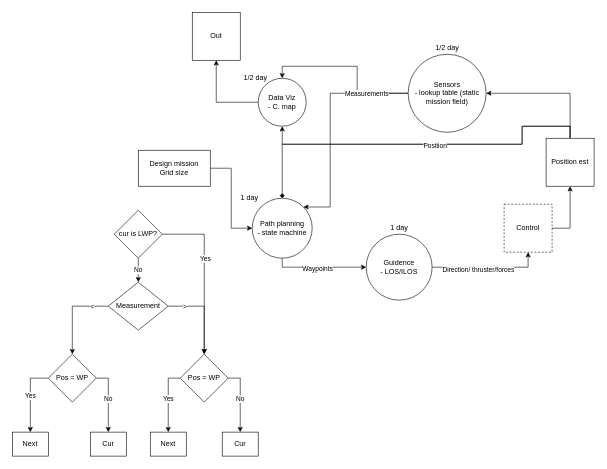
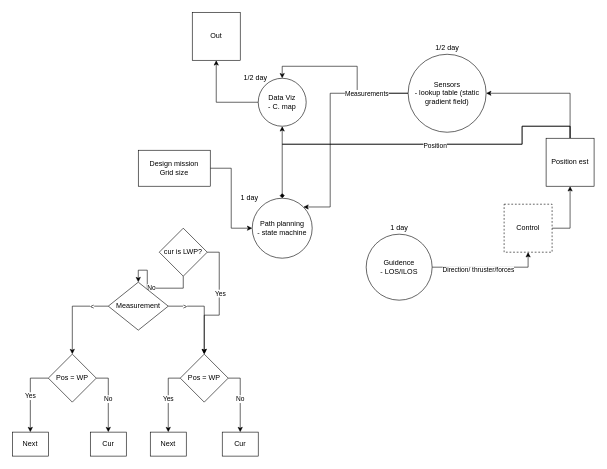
- <mxCell id="7" value="Sensors&lt;br&gt;- lookup table (static mission field)" style="ellipse;whiteSpace=wrap;html=1;aspect=fixed;" vertex="1" parent="1"><mxGeometry x="680" y="90" width="130" height="130" as="geometry" /></mxCell>
+ <mxCell id="7" value="Sensors&lt;br&gt;- lookup table (static gradient field)" style="ellipse;whiteSpace=wrap;html=1;aspect=fixed;" vertex="1" parent="1"><mxGeometry x="680" y="90" width="130" height="130" as="geometry" /></mxCell>
- <mxCell id="29" value="cur is LWP?" style="rhombus;whiteSpace=wrap;html=1;" vertex="1" parent="1"><mxGeometry x="190" y="350" width="80" height="80" as="geometry" /></mxCell>
+ <mxCell id="29" value="cur is LWP?" style="rhombus;whiteSpace=wrap;html=1;" vertex="1" parent="1"><mxGeometry x="265" y="380" width="80" height="80" as="geometry" /></mxCell>
- <mxCell id="8" style="edgeStyle=orthogonalEdgeStyle;rounded=0;orthogonalLoop=1;jettySize=auto;html=1;exitX=0.5;exitY=1;exitDx=0;exitDy=0;entryX=0;entryY=0.5;entryDx=0;entryDy=0;" edge="1" parent="1" source="10" target="13"><mxGeometry relative="1" as="geometry"><Array as="points"><mxPoint x="470" y="445" /></Array></mxGeometry></mxCell>
- <mxCell id="9" value="Waypoints" style="edgeLabel;html=1;align=center;verticalAlign=middle;resizable=0;points=[];" vertex="1" connectable="0" parent="8"><mxGeometry x="-0.056" y="-2" relative="1" as="geometry"><mxPoint as="offset" /></mxGeometry></mxCell>
